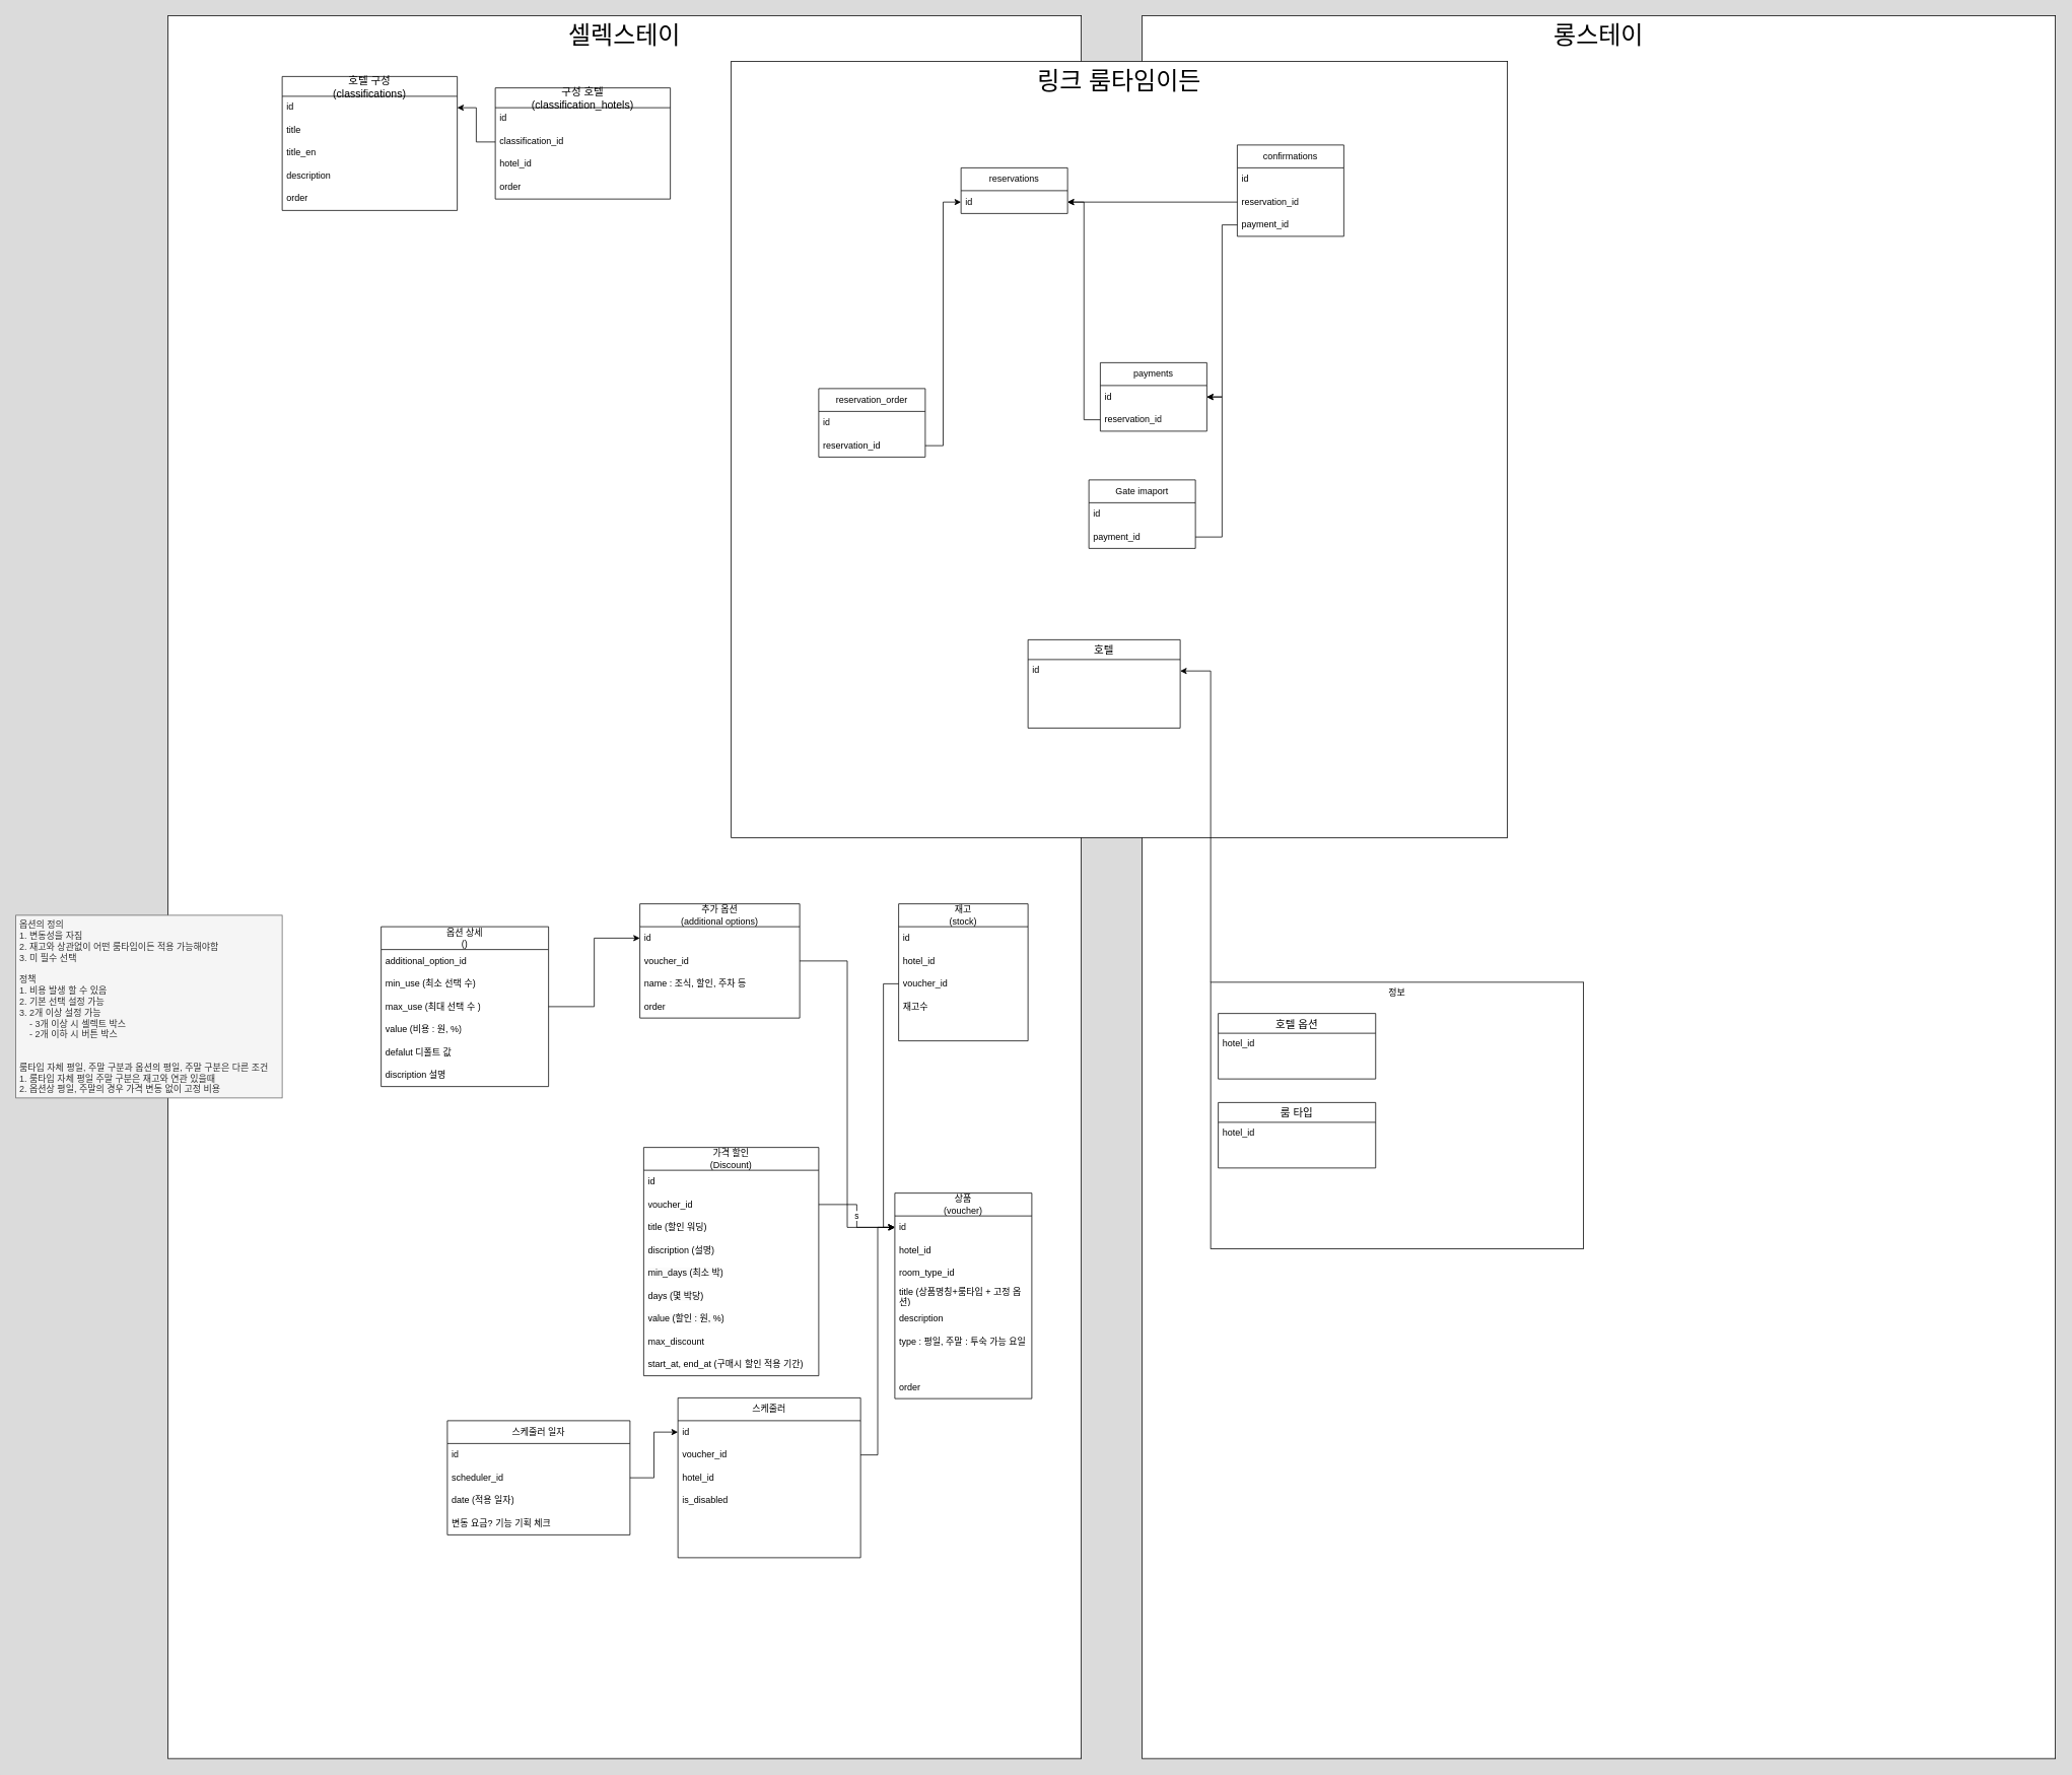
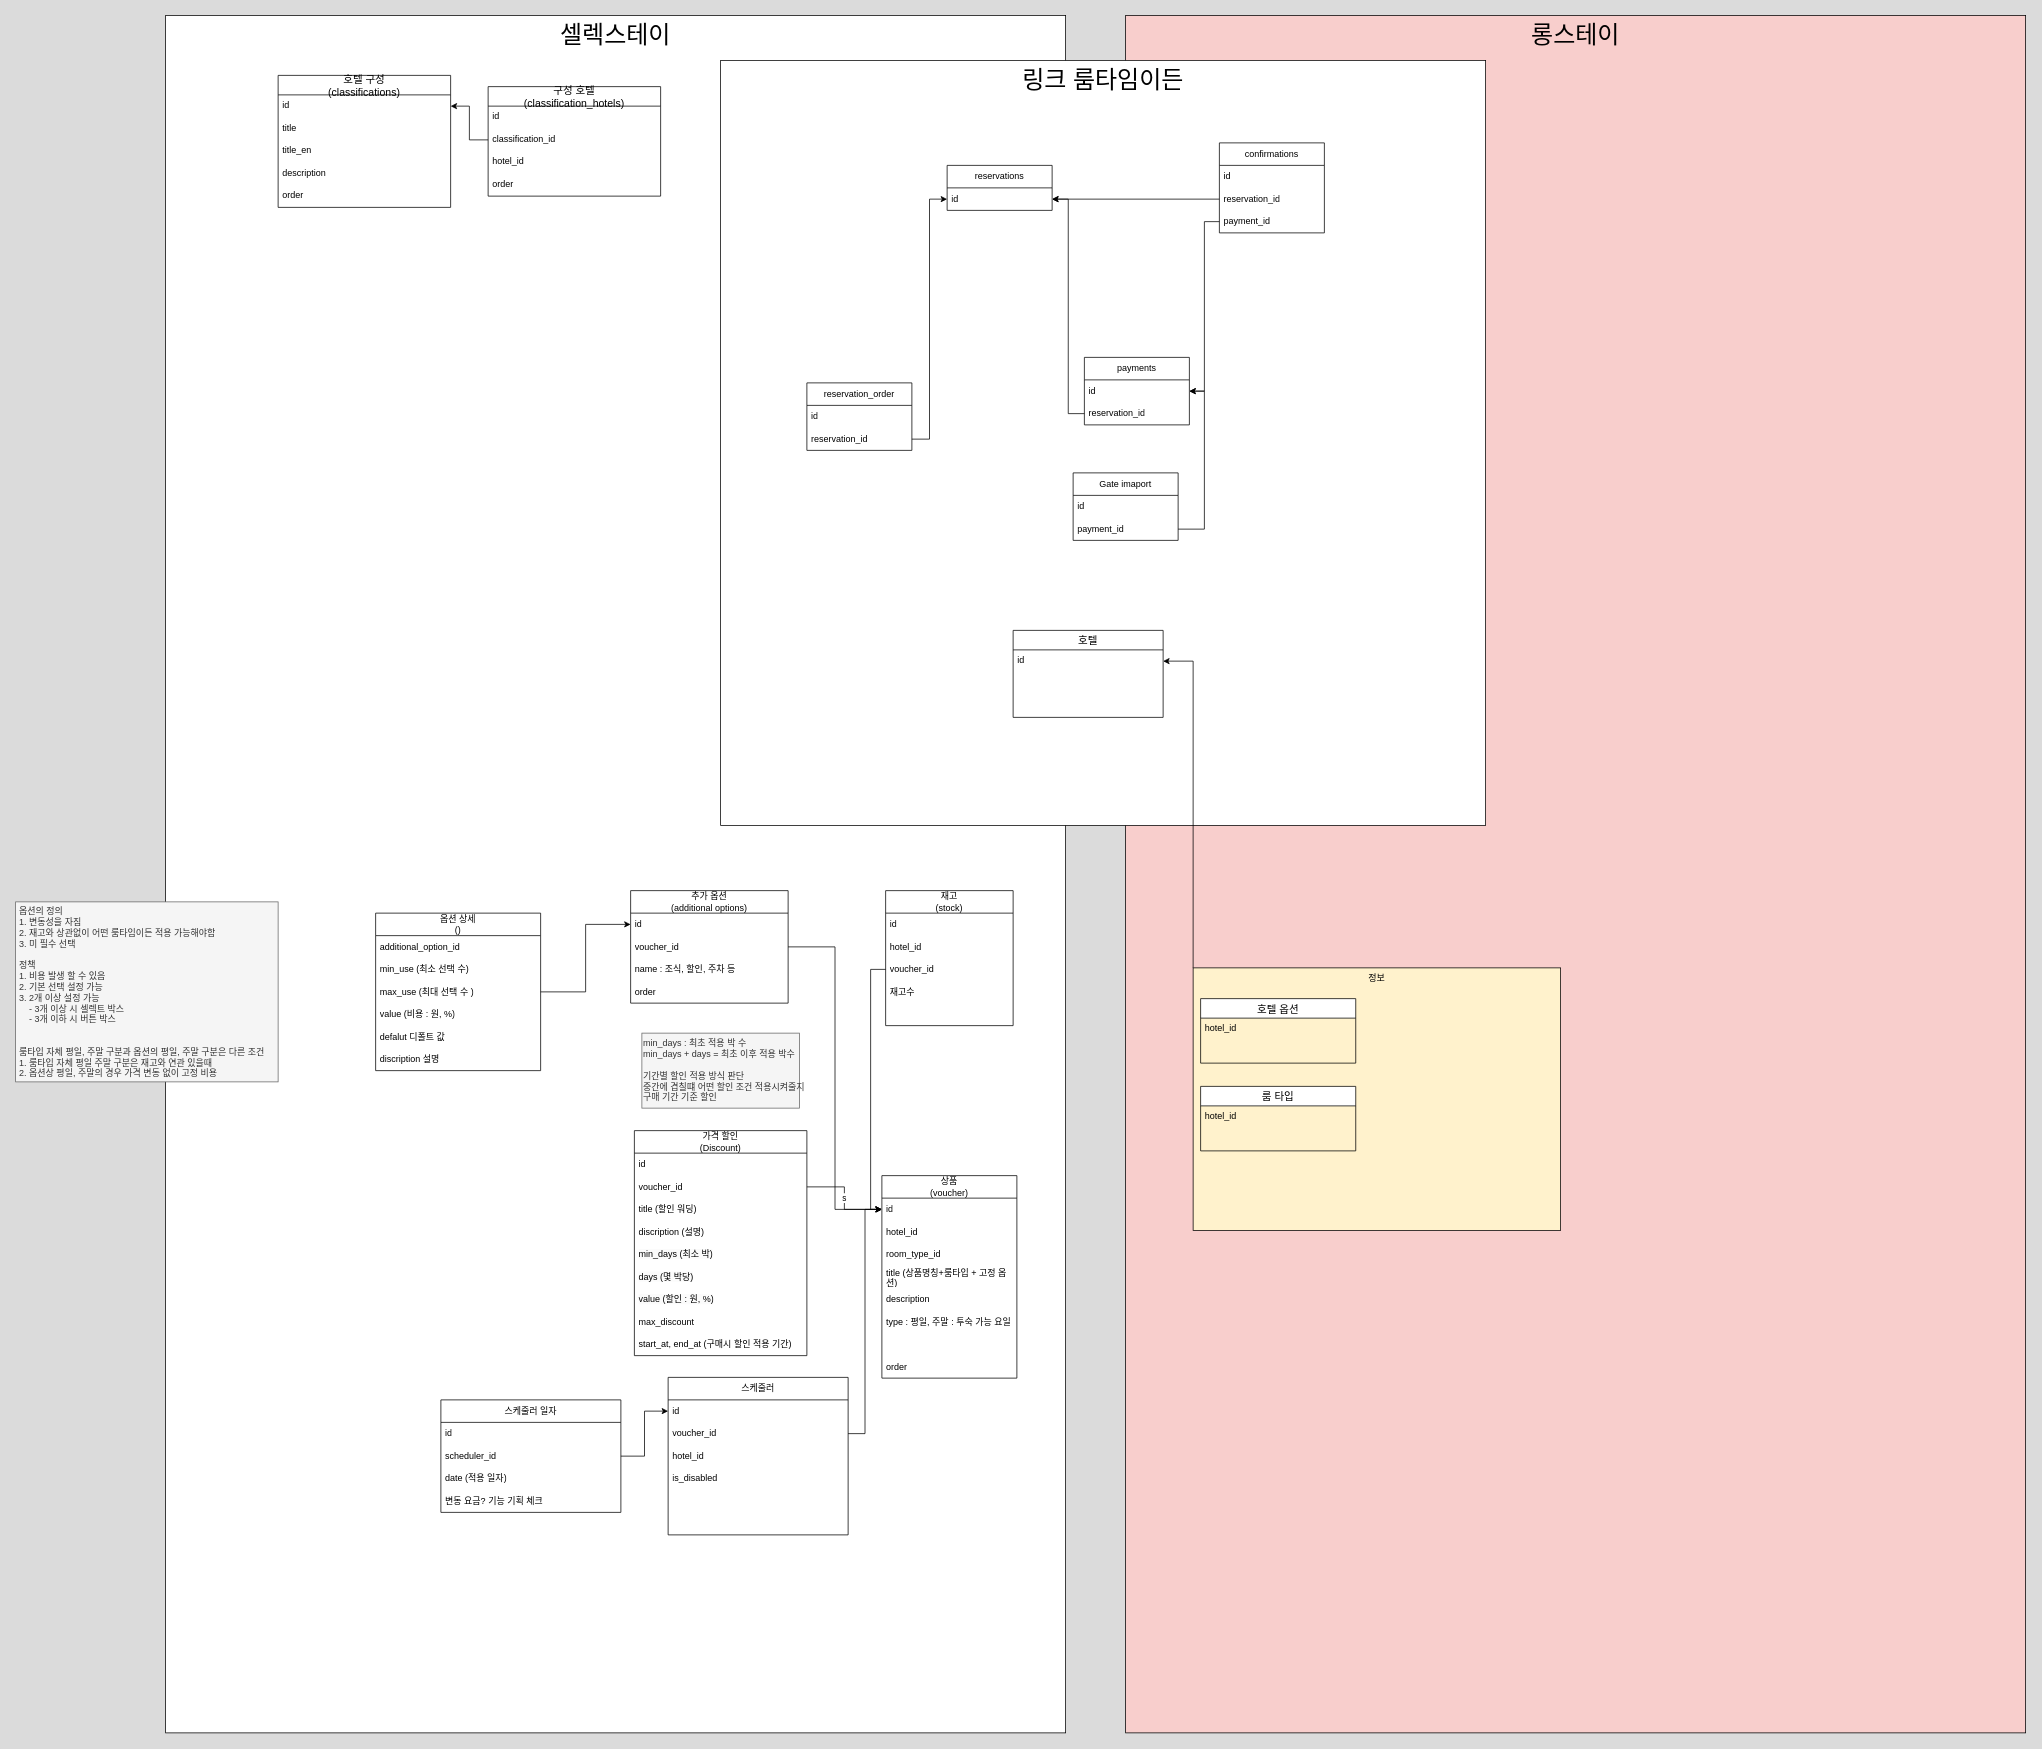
- <mxCell id="2" value="&lt;font style=&quot;font-size: 32px;&quot;&gt;롱스테이&lt;/font&gt;" style="rounded=0;whiteSpace=wrap;html=1;verticalAlign=top;align=center;movable=0;resizable=0;rotatable=0;deletable=0;editable=0;locked=1;connectable=0;" vertex="1" parent="1"><mxGeometry x="1500" y="20" width="1200" height="2290" as="geometry" /></mxCell>
+ <mxCell id="2" value="&lt;font style=&quot;font-size: 32px;&quot;&gt;롱스테이&lt;/font&gt;" style="rounded=0;whiteSpace=wrap;html=1;verticalAlign=top;align=center;movable=0;resizable=0;rotatable=0;deletable=0;editable=0;locked=1;connectable=0;fillColor=#f8cecc;" vertex="1" parent="1"><mxGeometry x="1500" y="20" width="1200" height="2290" as="geometry" /></mxCell>
- <mxCell id="80" value="&lt;h1&gt;&lt;div style=&quot;border-color: var(--border-color); font-size: 12px;&quot;&gt;&lt;span style=&quot;font-weight: normal;&quot;&gt;옵션의 정의&lt;/span&gt;&lt;/div&gt;&lt;div style=&quot;border-color: var(--border-color); font-size: 12px;&quot;&gt;&lt;span style=&quot;font-weight: normal;&quot;&gt;1. 변동성을 자짐&lt;/span&gt;&lt;/div&gt;&lt;div style=&quot;border-color: var(--border-color); font-size: 12px;&quot;&gt;&lt;span style=&quot;border-color: var(--border-color); font-weight: normal;&quot;&gt;2. 재고와 상관없이 어떤 룸타임이든 적용 가능해야함&lt;/span&gt;&lt;/div&gt;&lt;div style=&quot;border-color: var(--border-color); font-size: 12px;&quot;&gt;&lt;span style=&quot;font-weight: normal;&quot;&gt;3. 미 필수 선택&lt;br style=&quot;border-color: var(--border-color);&quot;&gt;&lt;br style=&quot;border-color: var(--border-color);&quot;&gt;정책&lt;/span&gt;&lt;/div&gt;&lt;div style=&quot;border-color: var(--border-color); font-size: 12px;&quot;&gt;&lt;span style=&quot;font-weight: normal;&quot;&gt;1. 비용 발생 할 수 있음&lt;/span&gt;&lt;/div&gt;&lt;div style=&quot;border-color: var(--border-color); font-size: 12px;&quot;&gt;&lt;span style=&quot;font-weight: normal;&quot;&gt;2. 기본 선택 설정 가능&lt;/span&gt;&lt;/div&gt;&lt;div style=&quot;border-color: var(--border-color); font-size: 12px;&quot;&gt;&lt;span style=&quot;font-weight: normal;&quot;&gt;3. 2개 이상 설정 가능&amp;nbsp;&lt;/span&gt;&lt;/div&gt;&lt;div style=&quot;border-color: var(--border-color); font-size: 12px;&quot;&gt;&lt;span style=&quot;font-weight: normal;&quot;&gt;&amp;nbsp; &amp;nbsp; - 3개 이상 시 셀렉트 박스&lt;/span&gt;&lt;/div&gt;&lt;div style=&quot;border-color: var(--border-color); font-size: 12px;&quot;&gt;&lt;span style=&quot;font-weight: normal;&quot;&gt;&amp;nbsp; &amp;nbsp; - 2개 이하 시 버튼 박스&lt;/span&gt;&lt;/div&gt;&lt;div style=&quot;border-color: var(--border-color); font-size: 12px;&quot;&gt;&lt;span style=&quot;font-weight: normal;&quot;&gt;&lt;br style=&quot;border-color: var(--border-color);&quot;&gt;&lt;/span&gt;&lt;/div&gt;&lt;div style=&quot;border-color: var(--border-color); font-size: 12px;&quot;&gt;&lt;span style=&quot;font-weight: normal;&quot;&gt;&lt;br style=&quot;border-color: var(--border-color);&quot;&gt;&lt;/span&gt;&lt;/div&gt;&lt;div style=&quot;border-color: var(--border-color); font-size: 12px;&quot;&gt;&lt;span style=&quot;font-weight: normal;&quot;&gt;룸타입 자체 평일, 주말 구분과 옵션의 평일, 주말 구분은 다른 조건&amp;nbsp;&lt;/span&gt;&lt;/div&gt;&lt;div style=&quot;border-color: var(--border-color); font-size: 12px;&quot;&gt;&lt;span style=&quot;font-weight: normal;&quot;&gt;1. 룸타입 자체 평일 주말 구분은 재고와 연관 있을때&lt;/span&gt;&lt;/div&gt;&lt;div style=&quot;border-color: var(--border-color); font-size: 12px;&quot;&gt;&lt;span style=&quot;font-weight: normal;&quot;&gt;2. 옵션상 평일, 주말의 경우 가격 변동 없이 고정 비용&lt;/span&gt;&lt;/div&gt;&lt;div style=&quot;border-color: var(--border-color); font-size: 12px;&quot;&gt;&lt;br style=&quot;border-color: var(--border-color); font-size: 12px; color: rgb(51, 51, 51);&quot;&gt;&lt;/div&gt;&lt;/h1&gt;" style="text;html=1;strokeColor=#666666;fillColor=#f5f5f5;spacing=5;spacingTop=-20;whiteSpace=wrap;overflow=hidden;rounded=0;fontStyle=0;fontColor=#333333;" vertex="1" parent="1"><mxGeometry x="20" y="1202" width="350" height="240" as="geometry" /></mxCell>
+ <mxCell id="80" value="&lt;h1&gt;&lt;div style=&quot;border-color: var(--border-color); font-size: 12px;&quot;&gt;&lt;span style=&quot;font-weight: normal;&quot;&gt;옵션의 정의&lt;/span&gt;&lt;/div&gt;&lt;div style=&quot;border-color: var(--border-color); font-size: 12px;&quot;&gt;&lt;span style=&quot;font-weight: normal;&quot;&gt;1. 변동성을 자짐&lt;/span&gt;&lt;/div&gt;&lt;div style=&quot;border-color: var(--border-color); font-size: 12px;&quot;&gt;&lt;span style=&quot;border-color: var(--border-color); font-weight: normal;&quot;&gt;2. 재고와 상관없이 어떤 룸타임이든 적용 가능해야함&lt;/span&gt;&lt;/div&gt;&lt;div style=&quot;border-color: var(--border-color); font-size: 12px;&quot;&gt;&lt;span style=&quot;font-weight: normal;&quot;&gt;3. 미 필수 선택&lt;br style=&quot;border-color: var(--border-color);&quot;&gt;&lt;br style=&quot;border-color: var(--border-color);&quot;&gt;정책&lt;/span&gt;&lt;/div&gt;&lt;div style=&quot;border-color: var(--border-color); font-size: 12px;&quot;&gt;&lt;span style=&quot;font-weight: normal;&quot;&gt;1. 비용 발생 할 수 있음&lt;/span&gt;&lt;/div&gt;&lt;div style=&quot;border-color: var(--border-color); font-size: 12px;&quot;&gt;&lt;span style=&quot;font-weight: normal;&quot;&gt;2. 기본 선택 설정 가능&lt;/span&gt;&lt;/div&gt;&lt;div style=&quot;border-color: var(--border-color); font-size: 12px;&quot;&gt;&lt;span style=&quot;font-weight: normal;&quot;&gt;3. 2개 이상 설정 가능&amp;nbsp;&lt;/span&gt;&lt;/div&gt;&lt;div style=&quot;border-color: var(--border-color); font-size: 12px;&quot;&gt;&lt;span style=&quot;font-weight: normal;&quot;&gt;&amp;nbsp; &amp;nbsp; - 3개 이상 시 셀렉트 박스&lt;/span&gt;&lt;/div&gt;&lt;div style=&quot;border-color: var(--border-color); font-size: 12px;&quot;&gt;&lt;span style=&quot;font-weight: normal;&quot;&gt;&amp;nbsp; &amp;nbsp; - 3개 이하 시 버튼 박스&lt;/span&gt;&lt;/div&gt;&lt;div style=&quot;border-color: var(--border-color); font-size: 12px;&quot;&gt;&lt;span style=&quot;font-weight: normal;&quot;&gt;&lt;br style=&quot;border-color: var(--border-color);&quot;&gt;&lt;/span&gt;&lt;/div&gt;&lt;div style=&quot;border-color: var(--border-color); font-size: 12px;&quot;&gt;&lt;span style=&quot;font-weight: normal;&quot;&gt;&lt;br style=&quot;border-color: var(--border-color);&quot;&gt;&lt;/span&gt;&lt;/div&gt;&lt;div style=&quot;border-color: var(--border-color); font-size: 12px;&quot;&gt;&lt;span style=&quot;font-weight: normal;&quot;&gt;룸타입 자체 평일, 주말 구분과 옵션의 평일, 주말 구분은 다른 조건&amp;nbsp;&lt;/span&gt;&lt;/div&gt;&lt;div style=&quot;border-color: var(--border-color); font-size: 12px;&quot;&gt;&lt;span style=&quot;font-weight: normal;&quot;&gt;1. 룸타입 자체 평일 주말 구분은 재고와 연관 있을때&lt;/span&gt;&lt;/div&gt;&lt;div style=&quot;border-color: var(--border-color); font-size: 12px;&quot;&gt;&lt;span style=&quot;font-weight: normal;&quot;&gt;2. 옵션상 평일, 주말의 경우 가격 변동 없이 고정 비용&lt;/span&gt;&lt;/div&gt;&lt;div style=&quot;border-color: var(--border-color); font-size: 12px;&quot;&gt;&lt;br style=&quot;border-color: var(--border-color); font-size: 12px; color: rgb(51, 51, 51);&quot;&gt;&lt;/div&gt;&lt;/h1&gt;" style="text;html=1;strokeColor=#666666;fillColor=#f5f5f5;spacing=5;spacingTop=-20;whiteSpace=wrap;overflow=hidden;rounded=0;fontStyle=0;fontColor=#333333;" vertex="1" parent="1"><mxGeometry x="20" y="1202" width="350" height="240" as="geometry" /></mxCell>
+ <mxCell id="69" value="min_days : 최초 적용 박 수&lt;br&gt;min_days + days = 최초 이후 적용 박수&lt;br&gt;&lt;br&gt;기간별 할인 적용 방식 판단&lt;br&gt;중간에 겹칠떄 어떤 할인 조건 적용시켜줄지&lt;br&gt;구매 기간 기준 할인" style="text;strokeColor=#666666;fillColor=#f5f5f5;html=1;fontSize=12;fontStyle=0;verticalAlign=top;align=left;fontColor=#333333;" vertex="1" parent="1"><mxGeometry x="855" y="1377" width="210" height="100" as="geometry" /></mxCell>
- <mxCell id="50" value="정보" style="rounded=0;whiteSpace=wrap;html=1;container=0;align=center;verticalAlign=top;" parent="1" vertex="1"><mxGeometry x="1590" y="1290" width="490" height="350" as="geometry" /></mxCell>
+ <mxCell id="50" value="정보" style="rounded=0;whiteSpace=wrap;html=1;container=0;align=center;verticalAlign=top;fillColor=#fff2cc;" parent="1" vertex="1"><mxGeometry x="1590" y="1290" width="490" height="350" as="geometry" /></mxCell>
